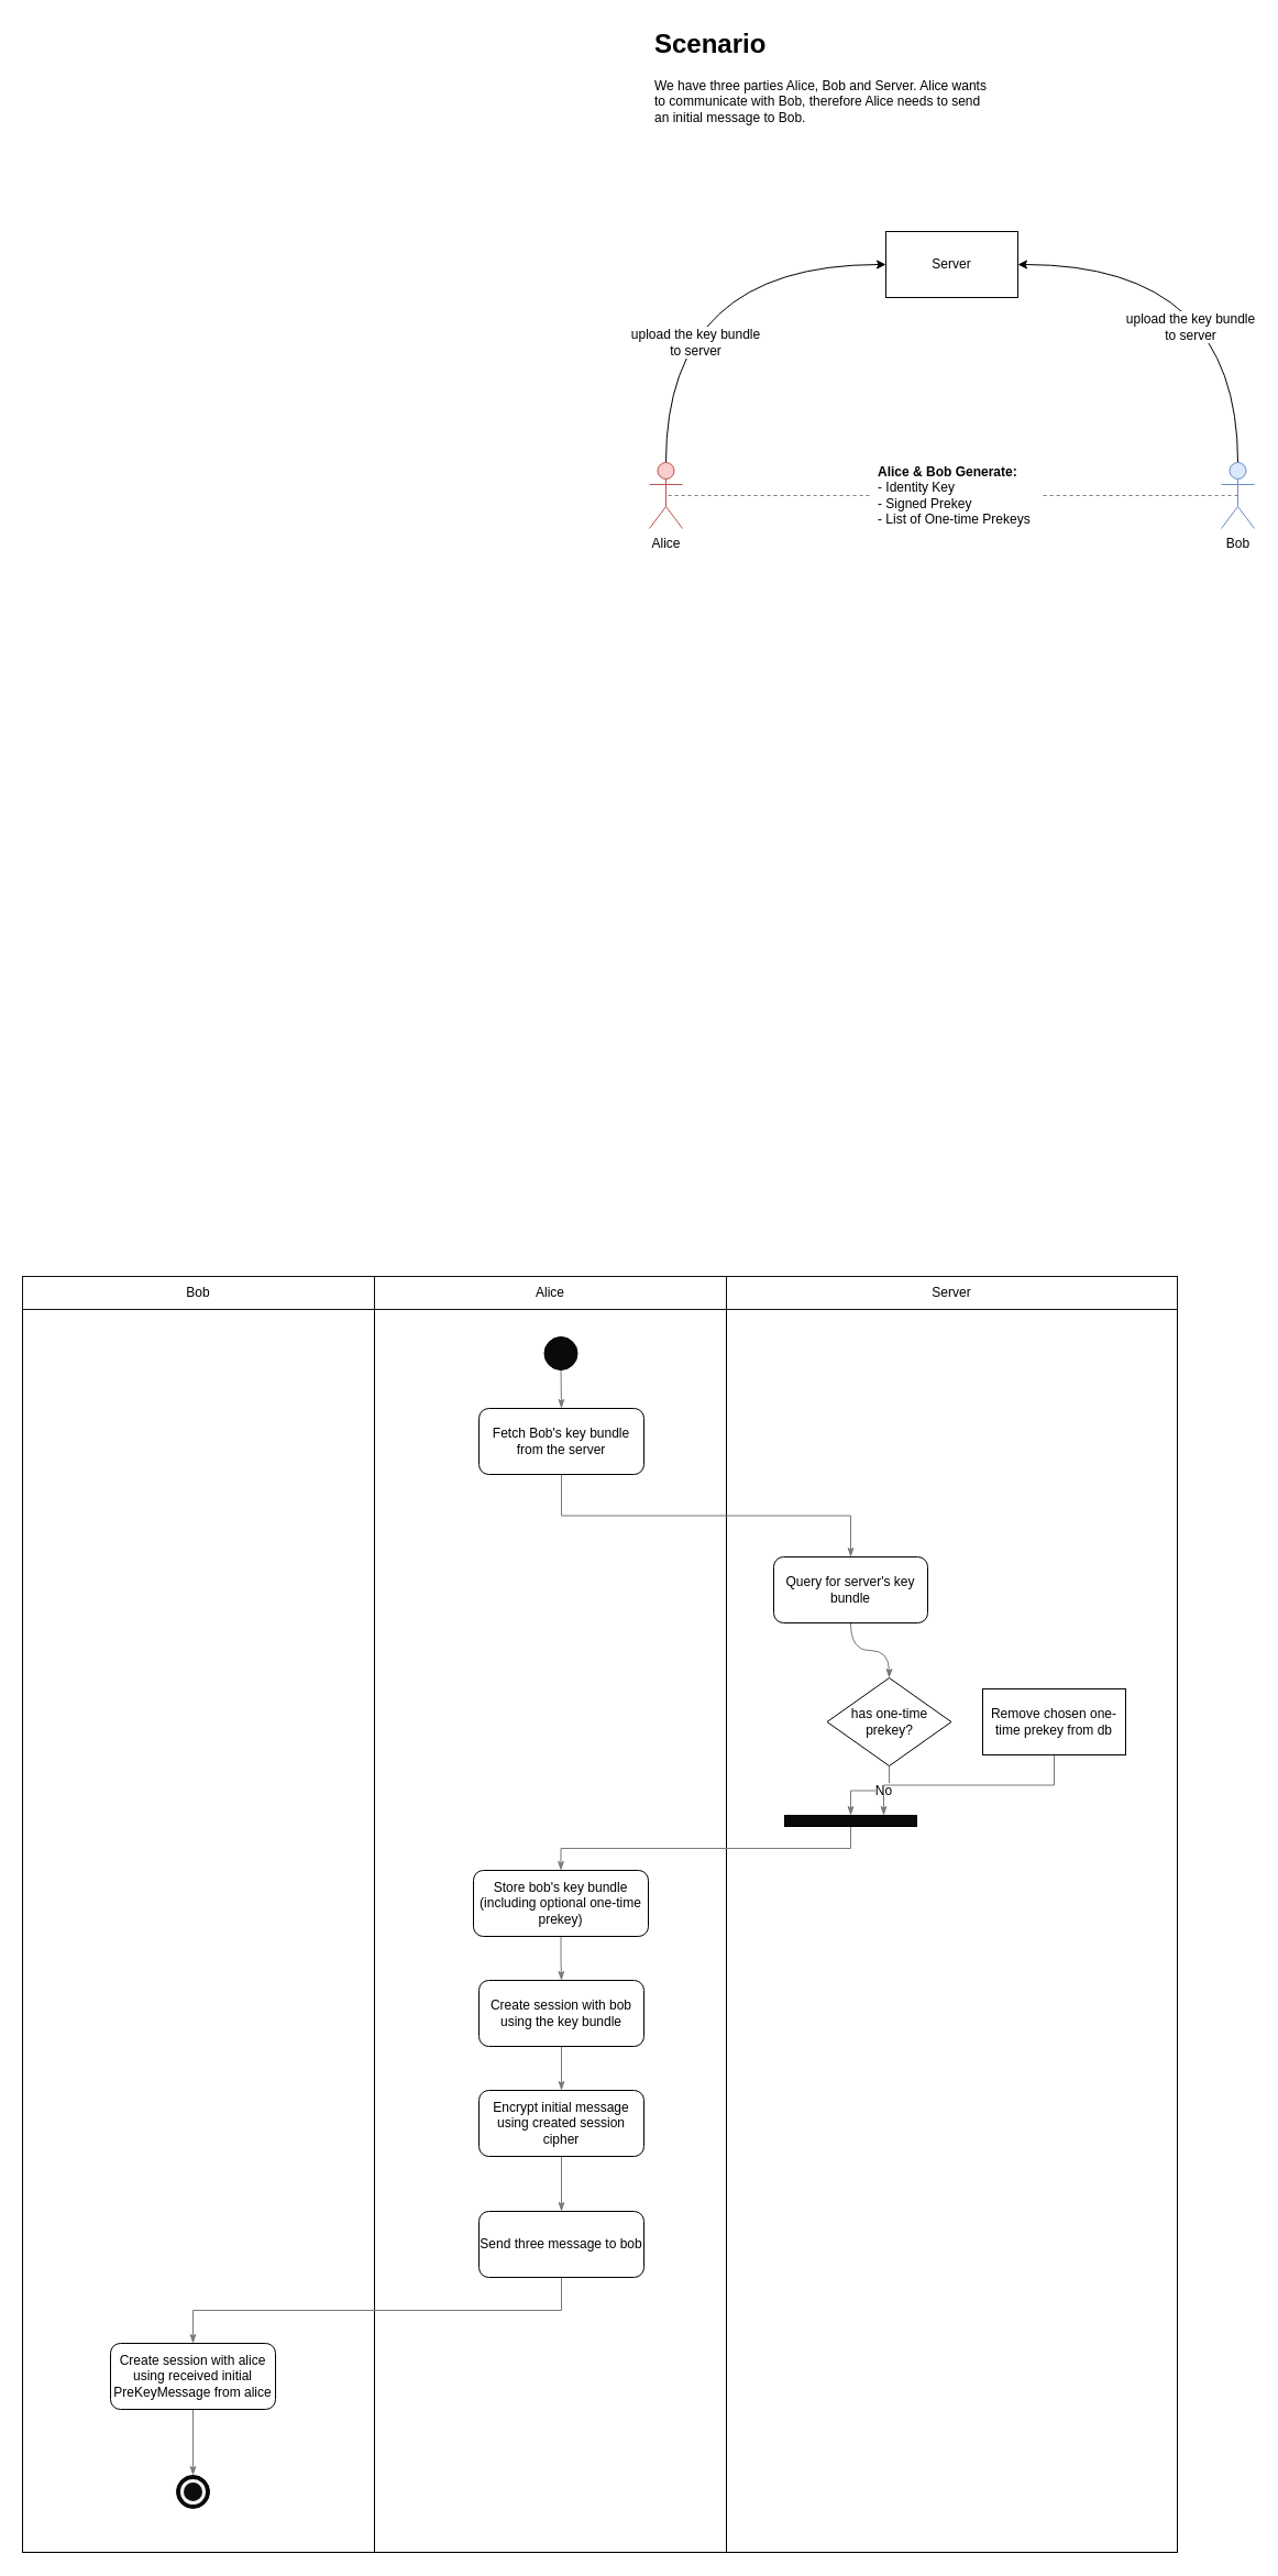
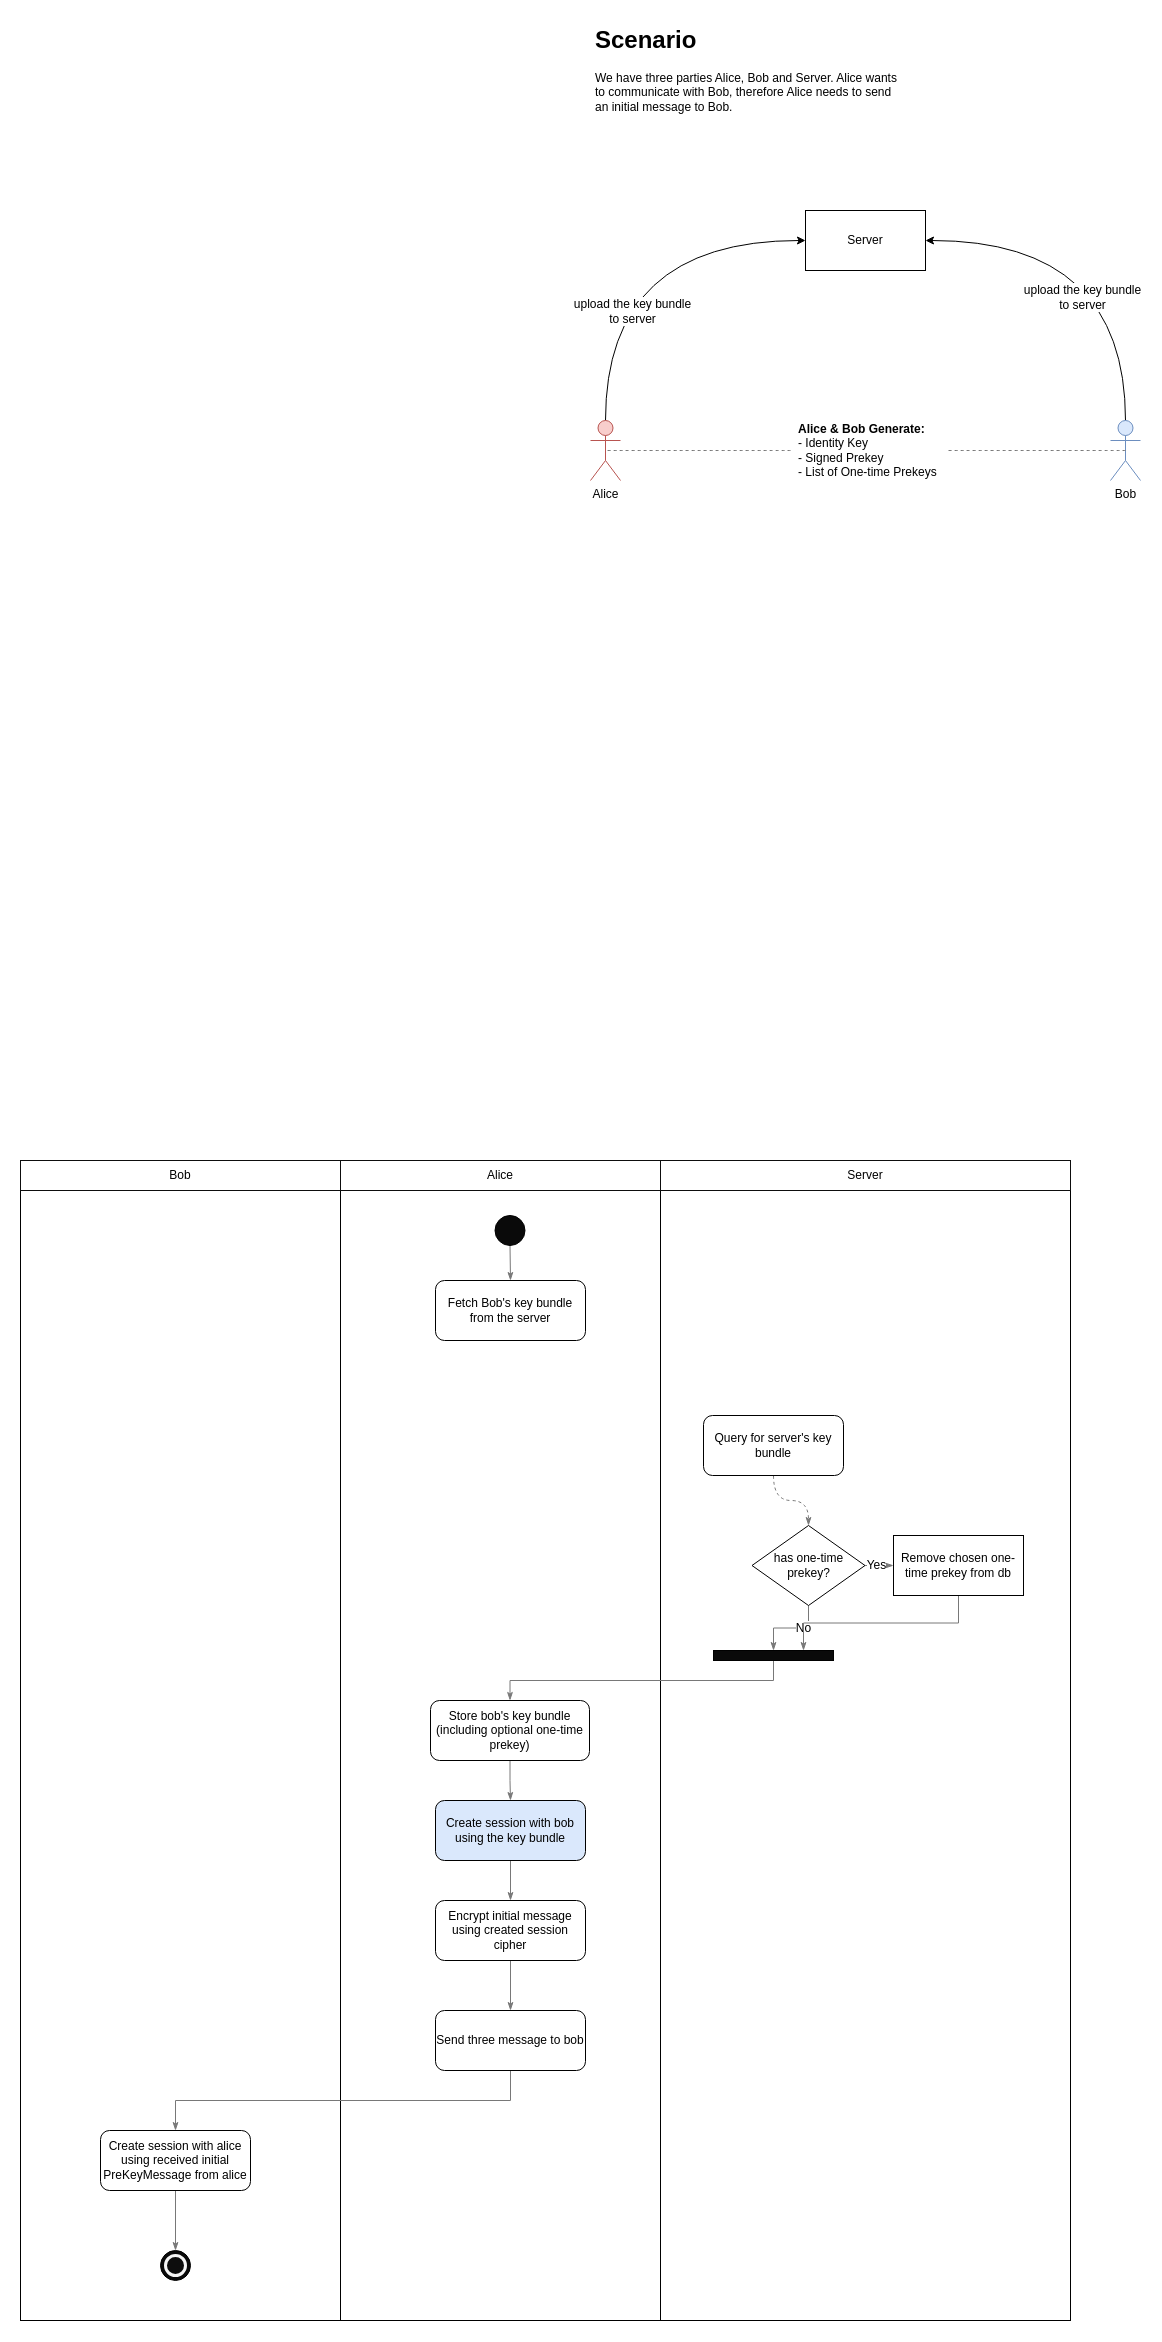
- <mxCell id="16" style="edgeStyle=orthogonalEdgeStyle;rounded=0;orthogonalLoop=1;jettySize=auto;html=1;exitX=0.5;exitY=1;exitDx=0;exitDy=0;entryX=0.5;entryY=0;entryDx=0;entryDy=0;endArrow=classicThin;endFill=1;strokeColor=#787878;" edge="1" parent="1" source="17" target="19"><mxGeometry relative="1" as="geometry" /></mxCell>
- <mxCell id="18" style="edgeStyle=orthogonalEdgeStyle;curved=1;rounded=0;orthogonalLoop=1;jettySize=auto;html=1;exitX=0.5;exitY=1;exitDx=0;exitDy=0;entryX=0.5;entryY=0;entryDx=0;entryDy=0;endArrow=classicThin;endFill=1;strokeColor=#787878;" edge="1" parent="1" source="19" target="24"><mxGeometry relative="1" as="geometry" /></mxCell>
+ <mxCell id="18" style="edgeStyle=orthogonalEdgeStyle;curved=1;rounded=0;orthogonalLoop=1;jettySize=auto;html=1;exitX=0.5;exitY=1;exitDx=0;exitDy=0;entryX=0.5;entryY=0;entryDx=0;entryDy=0;endArrow=classicThin;endFill=1;strokeColor=#787878;dashed=1;" edge="1" parent="1" source="19" target="24"><mxGeometry relative="1" as="geometry" /></mxCell>
+ <mxCell id="22" style="edgeStyle=orthogonalEdgeStyle;rounded=0;orthogonalLoop=1;jettySize=auto;html=1;exitX=1;exitY=0.5;exitDx=0;exitDy=0;entryX=0;entryY=0.5;entryDx=0;entryDy=0;endArrow=classicThin;endFill=1;strokeColor=#787878;" edge="1" parent="1" source="24" target="30"><mxGeometry relative="1" as="geometry" /></mxCell>
+ <mxCell id="23" value="Yes" style="text;html=1;resizable=0;points=[];align=center;verticalAlign=middle;labelBackgroundColor=#ffffff;" vertex="1" connectable="0" parent="22"><mxGeometry x="-0.195" y="1" relative="1" as="geometry"><mxPoint as="offset" /></mxGeometry></mxCell>
- <mxCell id="32" value="&lt;span&gt;Create session with bob using the key bundle&lt;/span&gt;" style="rounded=1;whiteSpace=wrap;html=1;align=center;" vertex="1" parent="1"><mxGeometry x="435" y="1800" width="150" height="60" as="geometry" /></mxCell>
+ <mxCell id="32" value="&lt;span&gt;Create session with bob using the key bundle&lt;/span&gt;" style="rounded=1;whiteSpace=wrap;html=1;align=center;fillColor=#dae8fc;" vertex="1" parent="1"><mxGeometry x="435" y="1800" width="150" height="60" as="geometry" /></mxCell>
